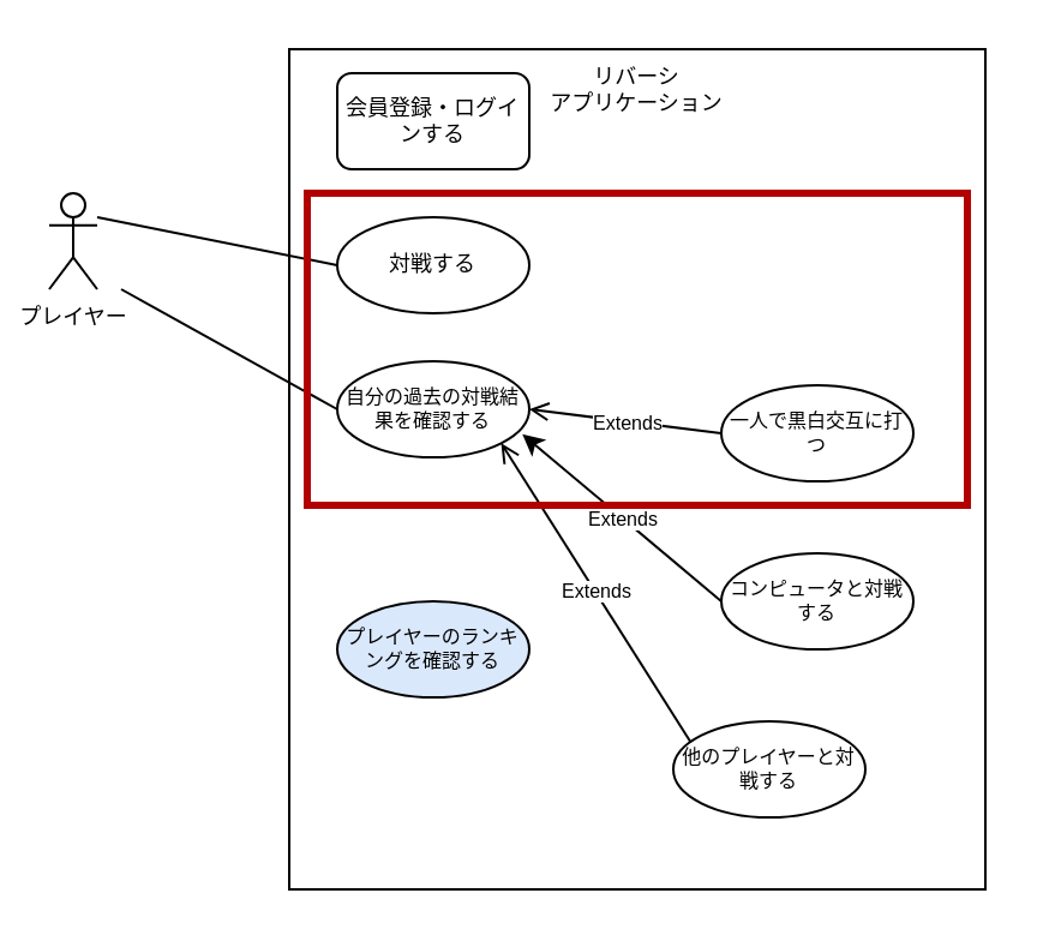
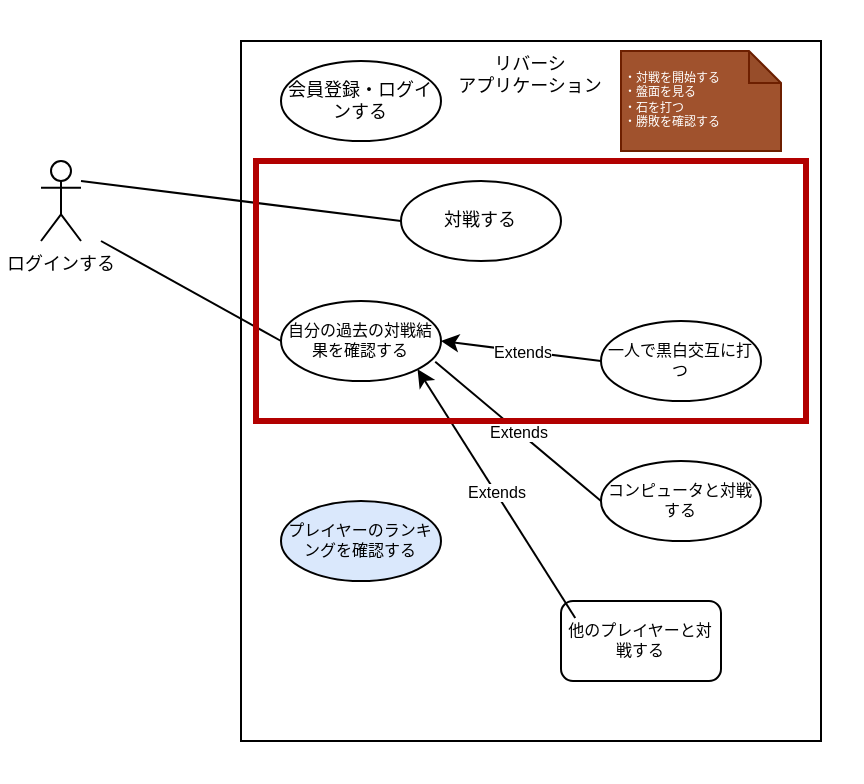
- <mxCell id="20" value="会員登録・ログインする" style="whiteSpace=wrap;html=1;fontSize=9;rounded=1;" vertex="1" parent="1"><mxGeometry x="140" y="30" width="80" height="40" as="geometry" /></mxCell>
+ <mxCell id="20" value="会員登録・ログインする" style="ellipse;whiteSpace=wrap;html=1;fontSize=9;" vertex="1" parent="1"><mxGeometry x="140" y="30" width="80" height="40" as="geometry" /></mxCell>
+ <mxCell id="6" value="・対戦を開始する&lt;br style=&quot;font-size: 6px;&quot;&gt;・盤面を見る&lt;br style=&quot;font-size: 6px;&quot;&gt;・石を打つ&lt;br style=&quot;font-size: 6px;&quot;&gt;・勝敗を確認する" style="shape=note;whiteSpace=wrap;html=1;backgroundOutline=1;darkOpacity=0.05;fontSize=6;align=left;fillColor=#a0522d;strokeColor=#6D1F00;fontColor=#ffffff;size=16;" vertex="1" parent="1"><mxGeometry x="310" y="25" width="80" height="50" as="geometry" /></mxCell>
- <mxCell id="4" value="対戦する" style="ellipse;whiteSpace=wrap;html=1;fontSize=9;" vertex="1" parent="1"><mxGeometry x="140" y="90" width="80" height="40" as="geometry" /></mxCell>
+ <mxCell id="4" value="対戦する" style="ellipse;whiteSpace=wrap;html=1;fontSize=9;" vertex="1" parent="1"><mxGeometry x="200" y="90" width="80" height="40" as="geometry" /></mxCell>
- <mxCell id="3" value="プレイヤー" style="shape=umlActor;verticalLabelPosition=bottom;verticalAlign=top;html=1;fontSize=9;" vertex="1" parent="1"><mxGeometry x="20" y="80" width="20" height="40" as="geometry" /></mxCell>
+ <mxCell id="3" value="ログインする" style="shape=umlActor;verticalLabelPosition=bottom;verticalAlign=top;html=1;fontSize=9;" vertex="1" parent="1"><mxGeometry x="20" y="80" width="20" height="40" as="geometry" /></mxCell>
- <mxCell id="17" value="" style="endArrow=open;html=1;fontSize=8;entryX=1;entryY=0.5;entryDx=0;entryDy=0;exitX=0;exitY=0.5;exitDx=0;exitDy=0;" edge="1" parent="1" source="12" target="7"><mxGeometry relative="1" as="geometry"><mxPoint x="307.12" y="328.48" as="sourcePoint" /><mxPoint x="228.284" y="204.142" as="targetPoint" /></mxGeometry></mxCell>
+ <mxCell id="17" value="" style="endArrow=classic;html=1;fontSize=8;entryX=1;entryY=0.5;entryDx=0;entryDy=0;exitX=0;exitY=0.5;exitDx=0;exitDy=0;" edge="1" parent="1" source="12" target="7"><mxGeometry relative="1" as="geometry"><mxPoint x="307.12" y="328.48" as="sourcePoint" /><mxPoint x="228.284" y="204.142" as="targetPoint" /></mxGeometry></mxCell>
- <mxCell id="15" value="" style="endArrow=classic;html=1;fontSize=8;entryX=0.964;entryY=0.759;entryDx=0;entryDy=0;exitX=0;exitY=0.5;exitDx=0;exitDy=0;entryPerimeter=0;" edge="1" parent="1" source="11" target="7"><mxGeometry relative="1" as="geometry"><mxPoint x="297.12" y="318.48" as="sourcePoint" /><mxPoint x="218.284" y="194.142" as="targetPoint" /></mxGeometry></mxCell>
+ <mxCell id="15" value="" style="endArrow=none;html=1;fontSize=8;entryX=0.964;entryY=0.759;entryDx=0;entryDy=0;exitX=0;exitY=0.5;exitDx=0;exitDy=0;entryPerimeter=0;" edge="1" parent="1" source="11" target="7"><mxGeometry relative="1" as="geometry"><mxPoint x="297.12" y="318.48" as="sourcePoint" /><mxPoint x="218.284" y="194.142" as="targetPoint" /></mxGeometry></mxCell>
- <mxCell id="13" value="" style="endArrow=open;html=1;fontSize=8;entryX=1;entryY=1;entryDx=0;entryDy=0;exitX=0.089;exitY=0.212;exitDx=0;exitDy=0;exitPerimeter=0;" edge="1" parent="1" source="10" target="7"><mxGeometry relative="1" as="geometry"><mxPoint x="180" y="220" as="sourcePoint" /><mxPoint x="280" y="220" as="targetPoint" /></mxGeometry></mxCell>
+ <mxCell id="13" value="" style="endArrow=classic;html=1;fontSize=8;entryX=1;entryY=1;entryDx=0;entryDy=0;exitX=0.089;exitY=0.212;exitDx=0;exitDy=0;exitPerimeter=0;" edge="1" parent="1" source="10" target="7"><mxGeometry relative="1" as="geometry"><mxPoint x="180" y="220" as="sourcePoint" /><mxPoint x="280" y="220" as="targetPoint" /></mxGeometry></mxCell>
- <mxCell id="10" value="他のプレイヤーと対戦する" style="ellipse;whiteSpace=wrap;html=1;fontSize=8;" vertex="1" parent="1"><mxGeometry x="280" y="300" width="80" height="40" as="geometry" /></mxCell>
+ <mxCell id="10" value="他のプレイヤーと対戦する" style="whiteSpace=wrap;html=1;fontSize=8;rounded=1;" vertex="1" parent="1"><mxGeometry x="280" y="300" width="80" height="40" as="geometry" /></mxCell>
